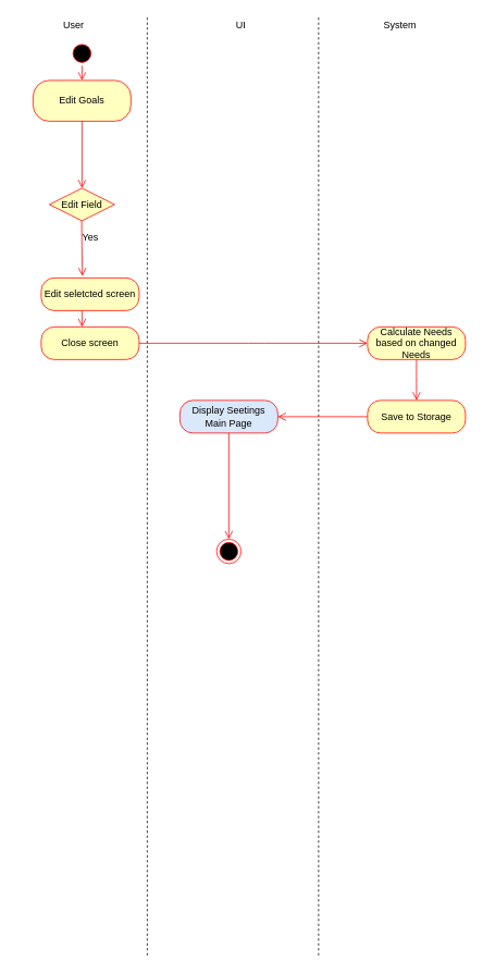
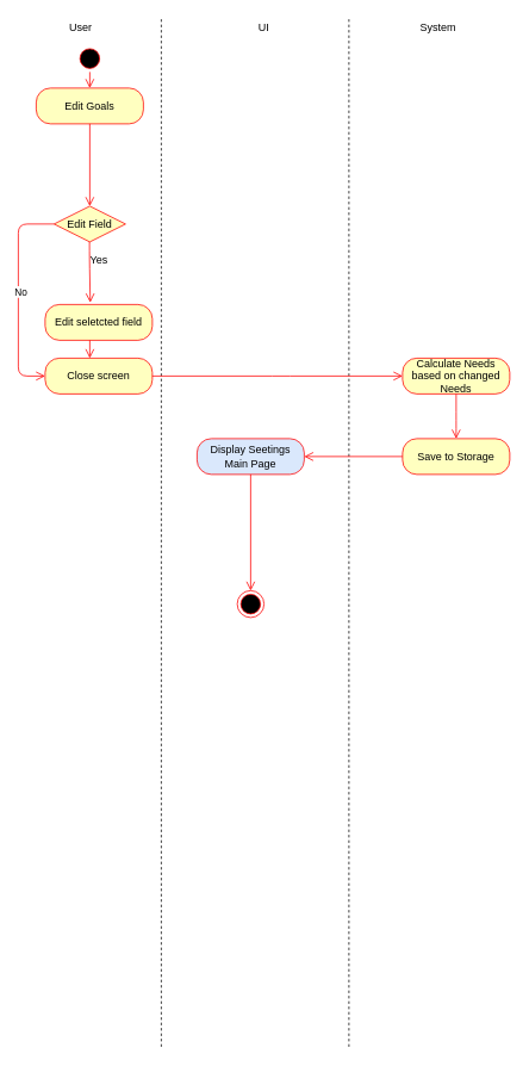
- <mxCell id="4" value="Edit Goals" style="rounded=1;whiteSpace=wrap;html=1;arcSize=40;fontColor=#000000;fillColor=#ffffc0;strokeColor=#ff0000;" vertex="1" parent="1"><mxGeometry x="40" y="98" width="120" height="50" as="geometry" /></mxCell>
+ <mxCell id="4" value="Edit Goals" style="rounded=1;whiteSpace=wrap;html=1;arcSize=40;fontColor=#000000;fillColor=#ffffc0;strokeColor=#ff0000;" vertex="1" parent="1"><mxGeometry x="40" y="98" width="120" height="40" as="geometry" /></mxCell>
+ <mxCell id="17" value="" style="edgeStyle=orthogonalEdgeStyle;html=1;verticalAlign=bottom;endArrow=open;endSize=8;strokeColor=#ff0000;exitX=0;exitY=0.5;exitDx=0;exitDy=0;entryX=0;entryY=0.5;entryDx=0;entryDy=0;" edge="1" parent="1" source="6" target="16"><mxGeometry relative="1" as="geometry"><mxPoint x="20" y="420" as="targetPoint" /><mxPoint x="50" y="240" as="sourcePoint" /><Array as="points"><mxPoint x="20" y="250" /><mxPoint x="20" y="420" /></Array></mxGeometry></mxCell>
+ <mxCell id="18" value="No" style="edgeLabel;html=1;align=center;verticalAlign=middle;resizable=0;points=[];" vertex="1" connectable="0" parent="17"><mxGeometry x="-0.044" y="2" relative="1" as="geometry"><mxPoint as="offset" /></mxGeometry></mxCell>
- <mxCell id="19" value="Edit seletcted screen" style="rounded=1;whiteSpace=wrap;html=1;arcSize=40;fontColor=#000000;fillColor=#ffffc0;strokeColor=#ff0000;" vertex="1" parent="1"><mxGeometry x="50" y="340" width="120" height="40" as="geometry" /></mxCell>
+ <mxCell id="19" value="Edit seletcted field" style="rounded=1;whiteSpace=wrap;html=1;arcSize=40;fontColor=#000000;fillColor=#ffffc0;strokeColor=#ff0000;" vertex="1" parent="1"><mxGeometry x="50" y="340" width="120" height="40" as="geometry" /></mxCell>
